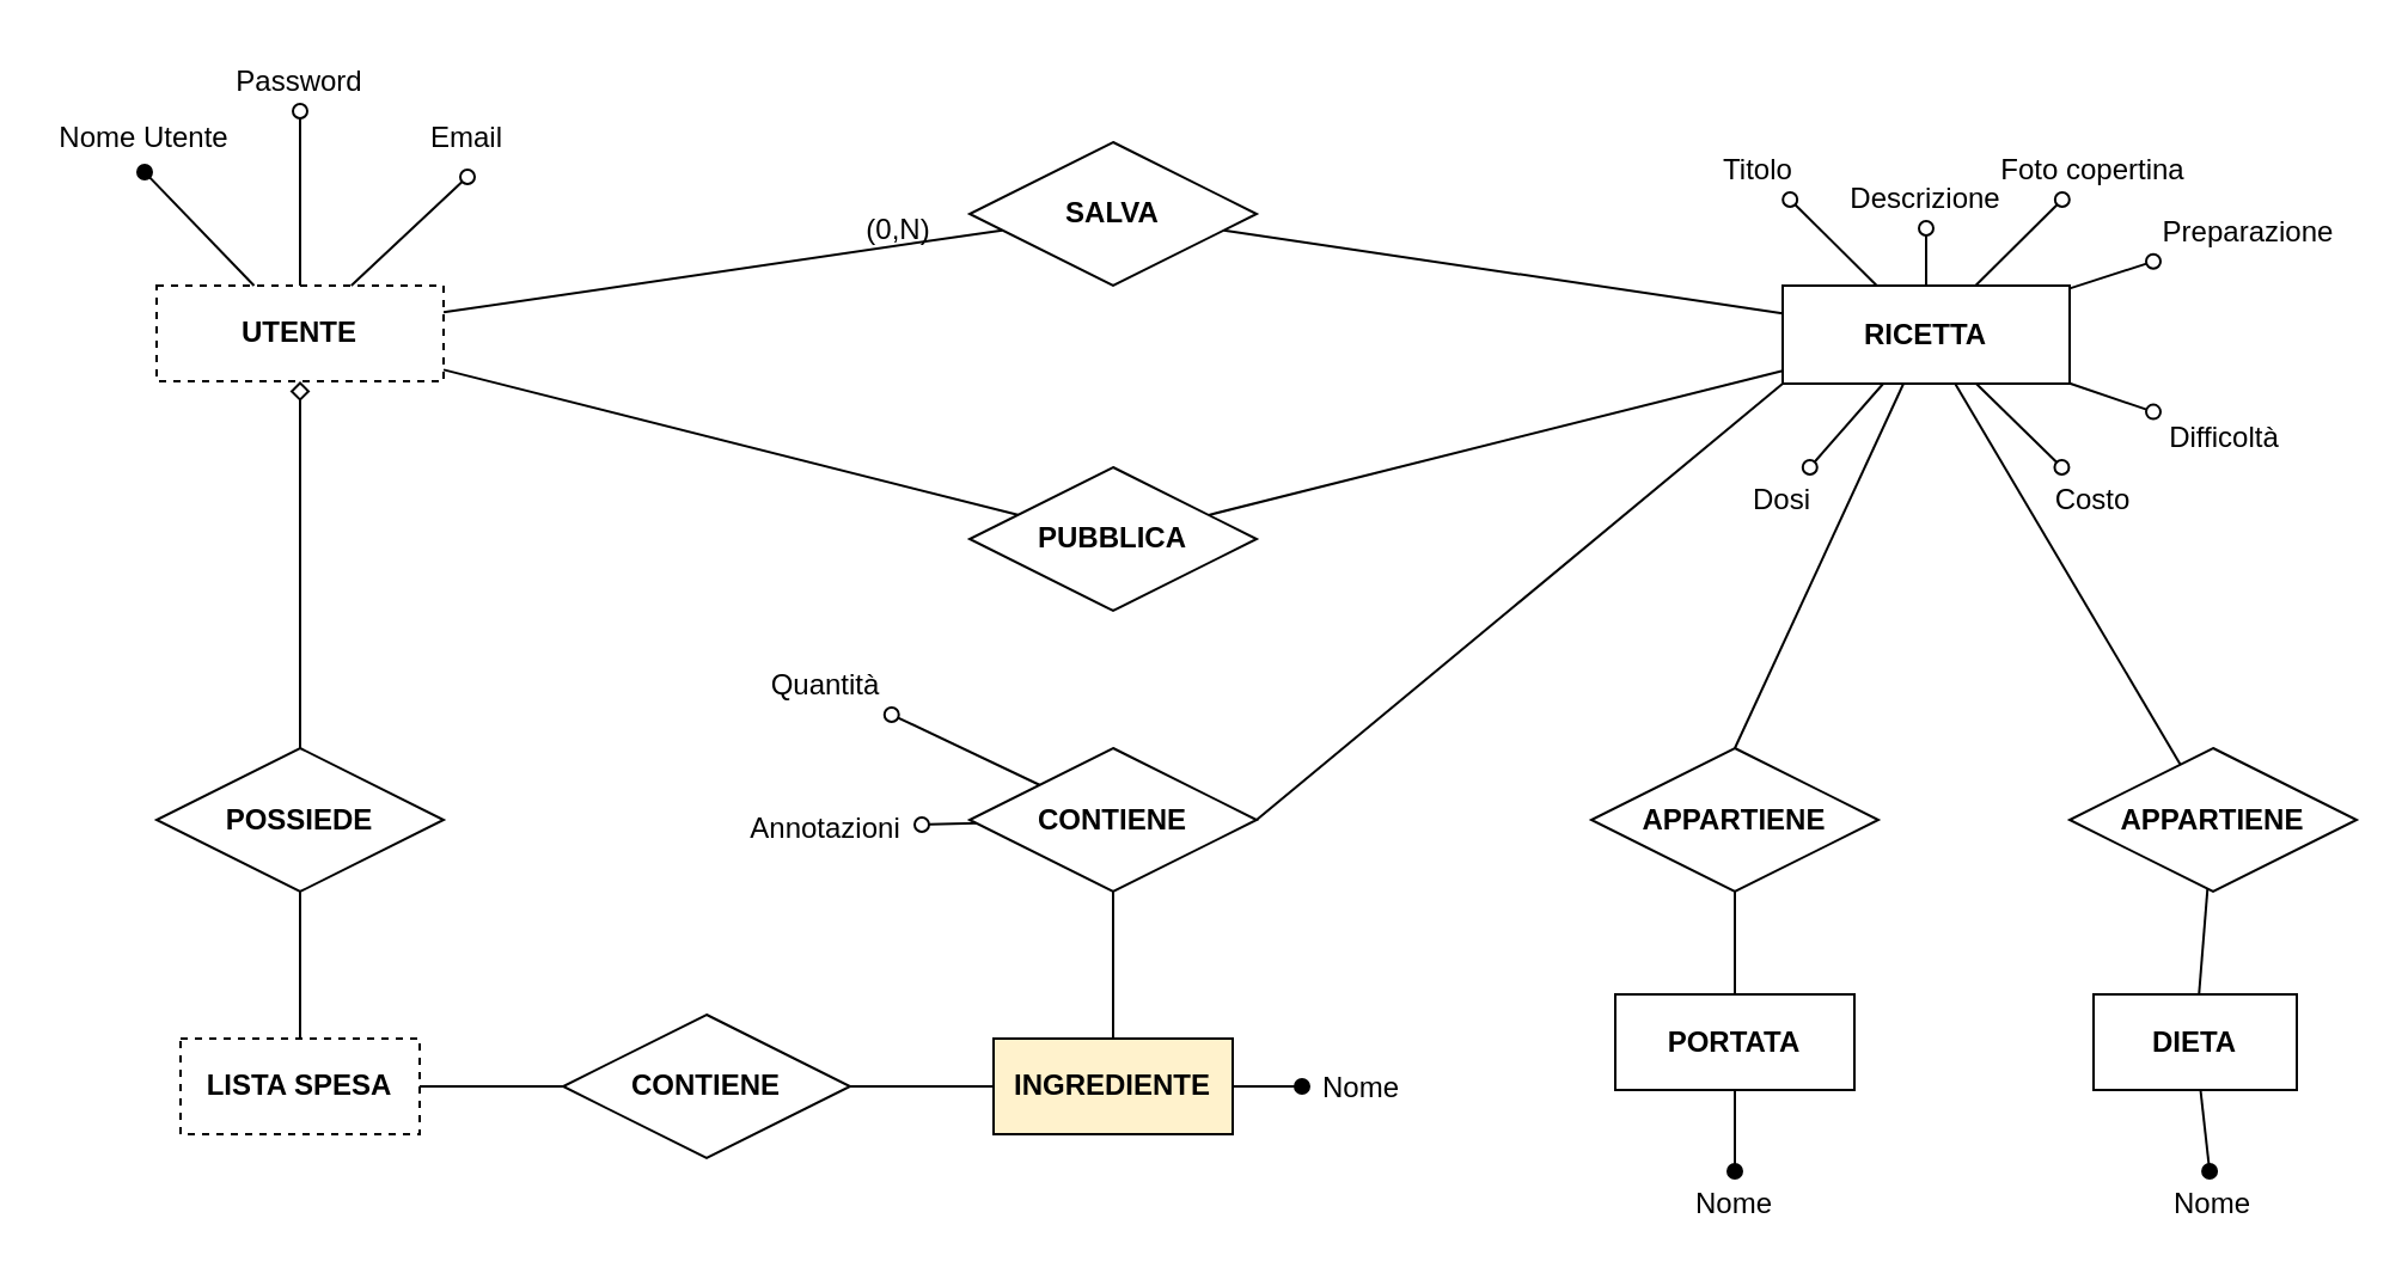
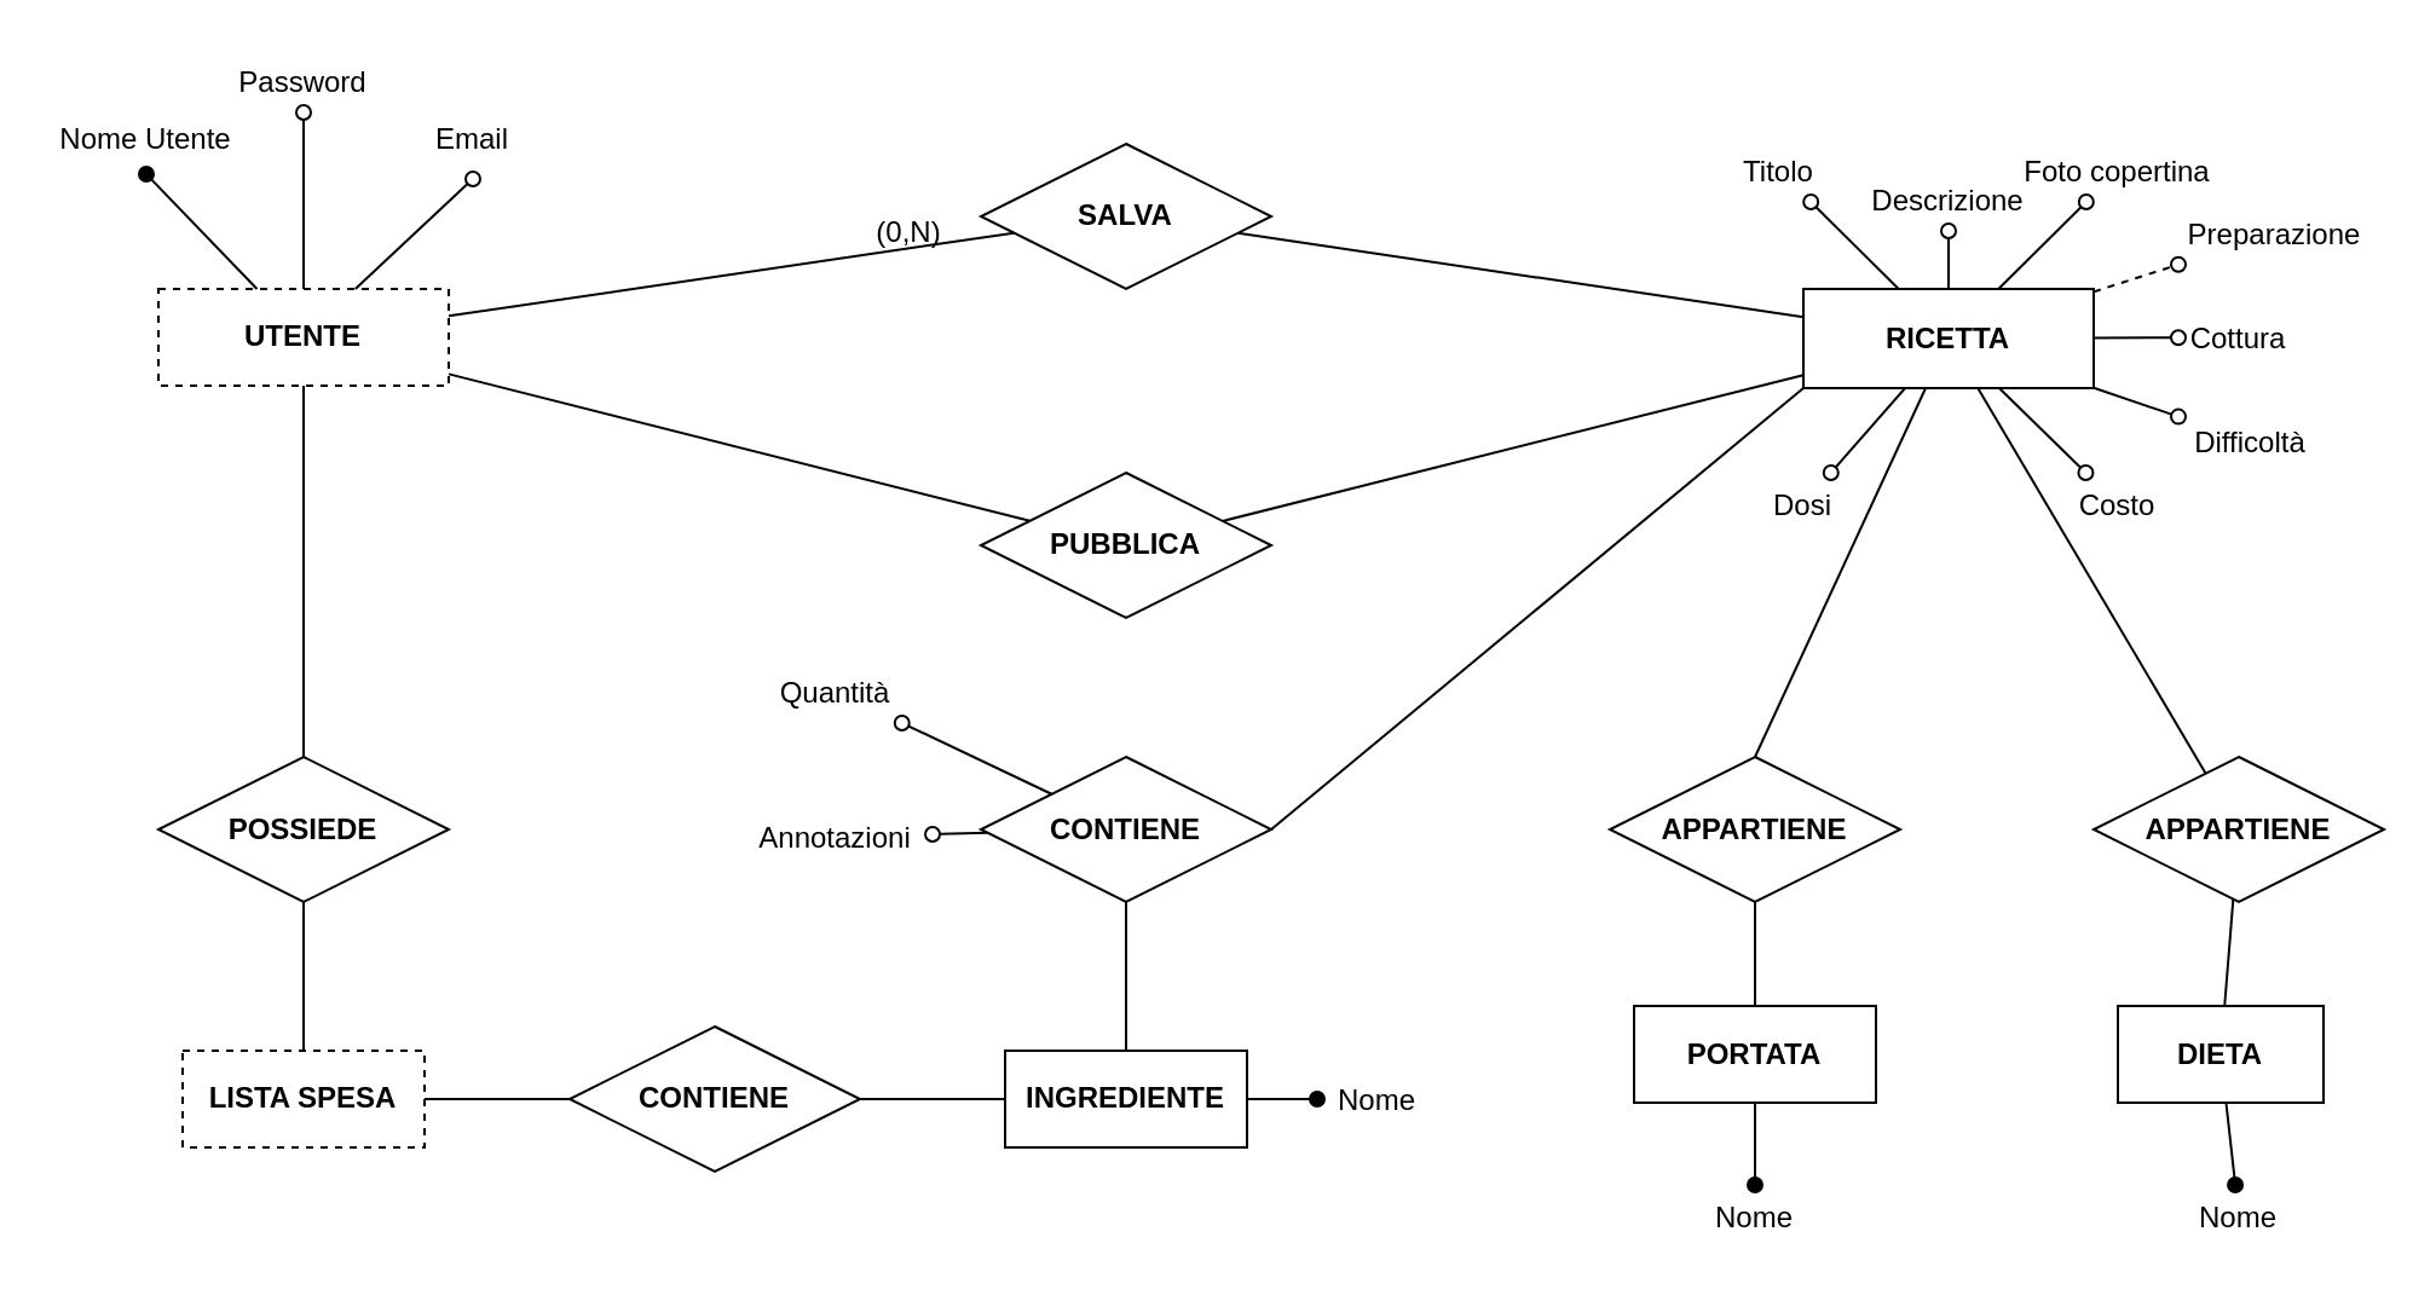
- <mxCell id="36" value="" style="fontSize=12;html=1;endArrow=oval;endFill=0;align=center;verticalAlign=middle;horizontal=1;" edge="1" parent="1" target="37" source="7"><mxGeometry width="100" height="100" relative="1" as="geometry"><mxPoint x="860" y="159" as="sourcePoint" /><mxPoint x="865" y="110" as="targetPoint" /></mxGeometry></mxCell>
+ <mxCell id="36" value="" style="fontSize=12;html=1;endArrow=oval;endFill=0;align=center;verticalAlign=middle;horizontal=1;dashed=1;" edge="1" parent="1" target="37" source="7"><mxGeometry width="100" height="100" relative="1" as="geometry"><mxPoint x="860" y="159" as="sourcePoint" /><mxPoint x="865" y="110" as="targetPoint" /></mxGeometry></mxCell>
+ <mxCell id="38" value="" style="fontSize=12;html=1;endArrow=oval;endFill=0;align=center;verticalAlign=middle;horizontal=1;" edge="1" parent="1" target="39" source="7"><mxGeometry width="100" height="100" relative="1" as="geometry"><mxPoint x="880" y="179" as="sourcePoint" /><mxPoint x="885" y="130" as="targetPoint" /></mxGeometry></mxCell>
+ <mxCell id="39" value="Cottura" style="text;strokeColor=none;fillColor=none;spacingLeft=4;spacingRight=4;overflow=hidden;rotatable=0;points=[[0,0.5],[1,0.5]];portConstraint=eastwest;fontSize=12;align=center;verticalAlign=middle;horizontal=1;" vertex="1" parent="1"><mxGeometry x="900" y="126" width="50" height="26" as="geometry" /></mxCell>
- <mxCell id="58" style="edgeStyle=none;orthogonalLoop=1;jettySize=auto;html=1;startArrow=none;startFill=0;endArrow=diamond;endFill=0;endSize=6;fontSize=12;align=center;" edge="1" parent="1" source="59" target="3"><mxGeometry relative="1" as="geometry" /></mxCell>
+ <mxCell id="58" style="edgeStyle=none;orthogonalLoop=1;jettySize=auto;html=1;startArrow=none;startFill=0;endArrow=none;endFill=0;endSize=6;fontSize=12;align=center;" edge="1" parent="1" source="59" target="3"><mxGeometry relative="1" as="geometry" /></mxCell>
- <mxCell id="11" value="INGREDIENTE" style="whiteSpace=wrap;html=1;align=center;fontStyle=1;fillColor=#fff2cc;" vertex="1" parent="1"><mxGeometry x="415" y="434" width="100" height="40" as="geometry" /></mxCell>
+ <mxCell id="11" value="INGREDIENTE" style="whiteSpace=wrap;html=1;align=center;fontStyle=1" vertex="1" parent="1"><mxGeometry x="415" y="434" width="100" height="40" as="geometry" /></mxCell>
